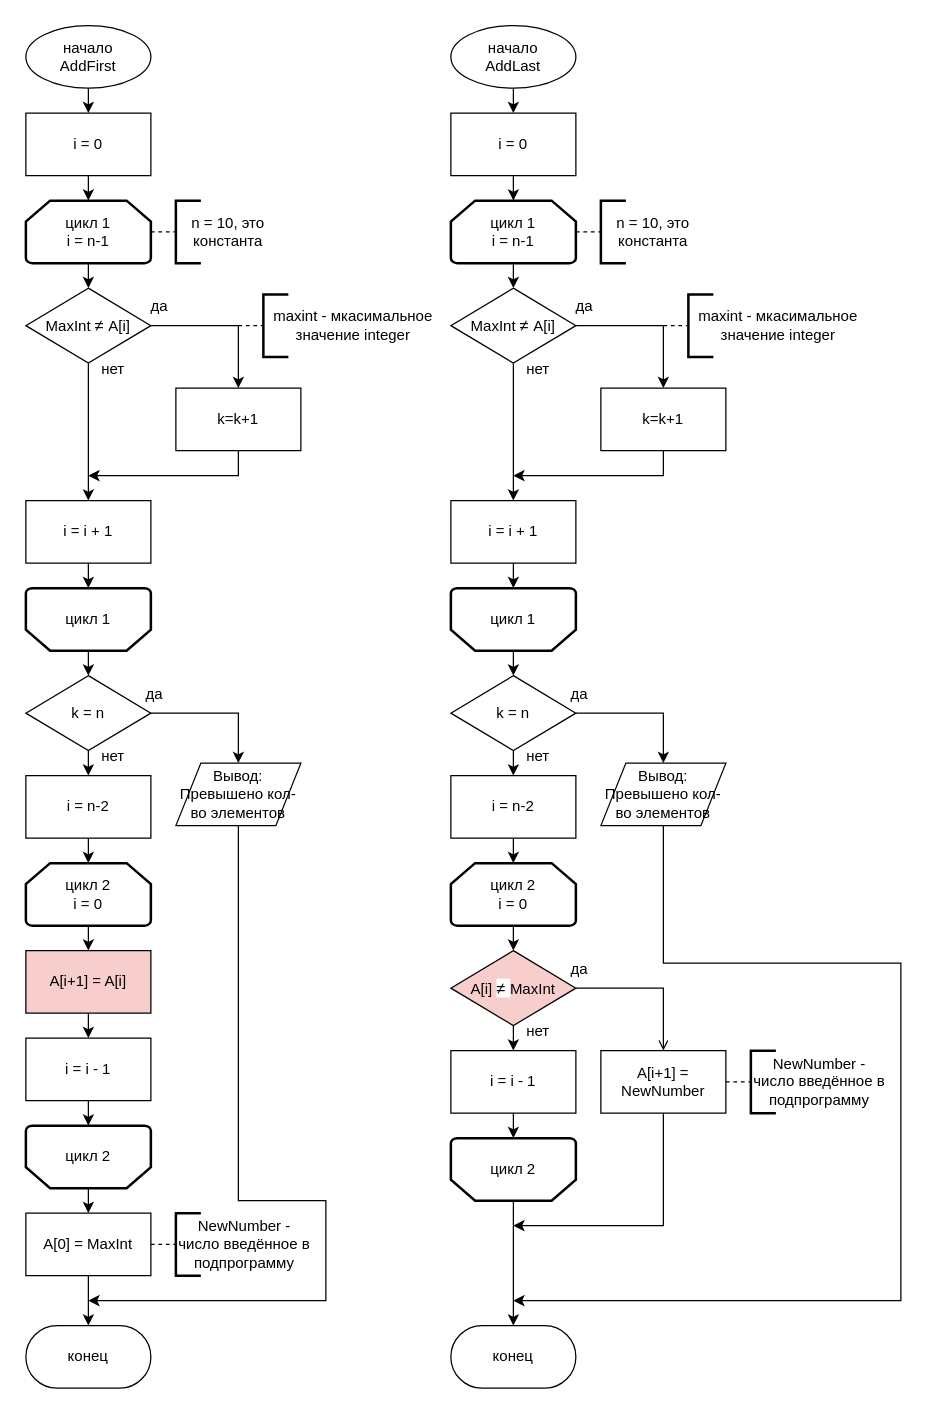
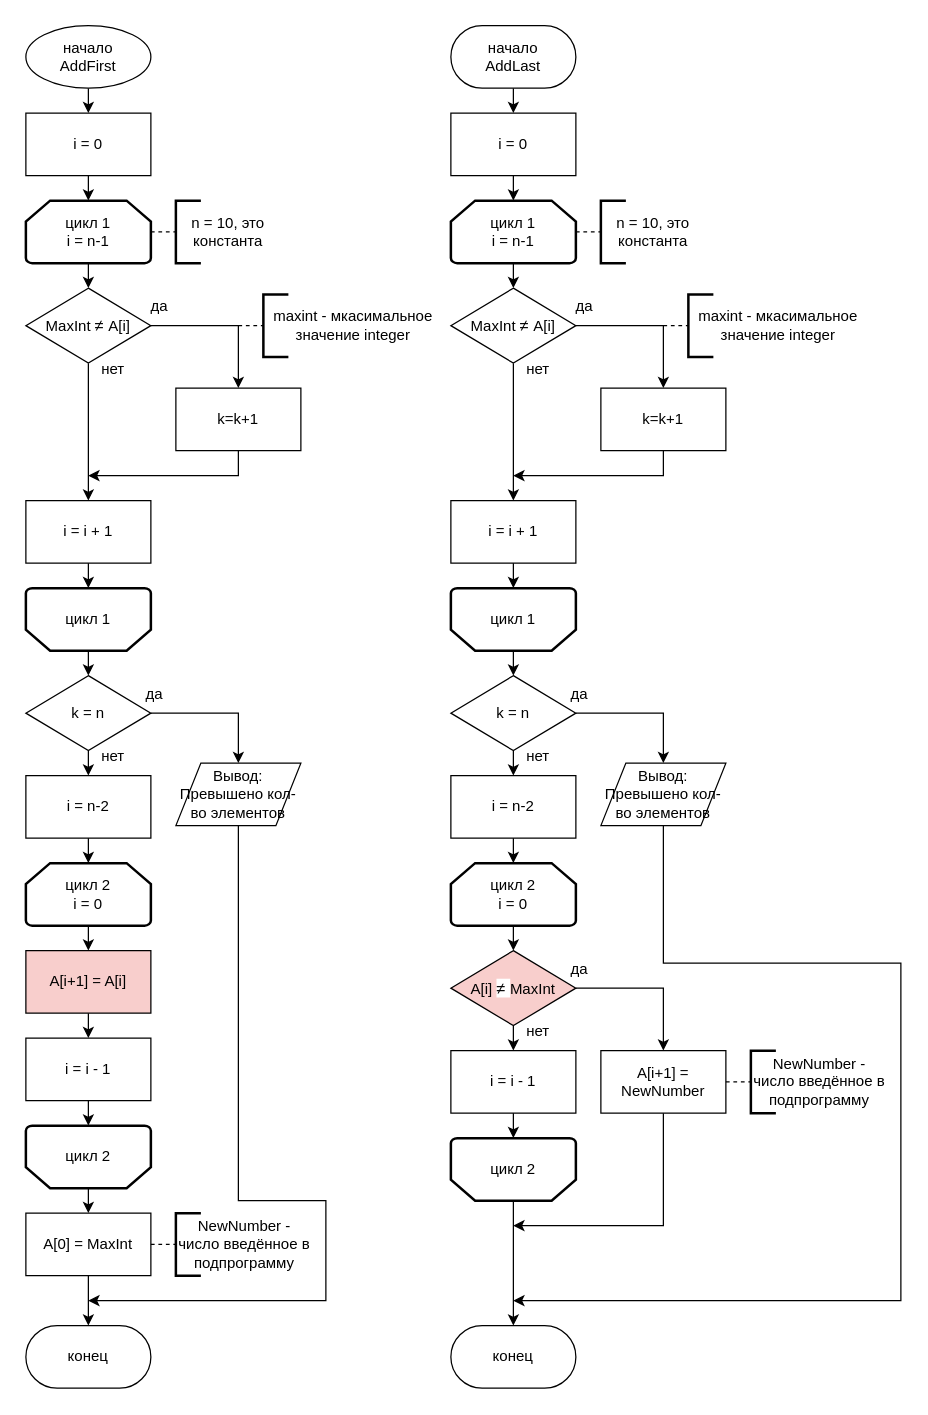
- <mxCell id="51" value="начало&lt;div&gt;AddLast&lt;br&gt;&lt;/div&gt;" style="ellipse;whiteSpace=wrap;html=1;arcSize=50;" vertex="1" parent="1"><mxGeometry x="360" y="20" width="100" height="50" as="geometry" /></mxCell>
+ <mxCell id="51" value="начало&lt;div&gt;AddLast&lt;br&gt;&lt;/div&gt;" style="rounded=1;whiteSpace=wrap;html=1;arcSize=50;" vertex="1" parent="1"><mxGeometry x="360" y="20" width="100" height="50" as="geometry" /></mxCell>
- <mxCell id="90" style="edgeStyle=orthogonalEdgeStyle;rounded=0;orthogonalLoop=1;jettySize=auto;html=1;exitX=1;exitY=0.5;exitDx=0;exitDy=0;entryX=0.5;entryY=0;entryDx=0;entryDy=0;endArrow=open;" edge="1" parent="1" source="92" target="96"><mxGeometry relative="1" as="geometry" /></mxCell>
+ <mxCell id="90" style="edgeStyle=orthogonalEdgeStyle;rounded=0;orthogonalLoop=1;jettySize=auto;html=1;exitX=1;exitY=0.5;exitDx=0;exitDy=0;entryX=0.5;entryY=0;entryDx=0;entryDy=0;" edge="1" parent="1" source="92" target="96"><mxGeometry relative="1" as="geometry" /></mxCell>
